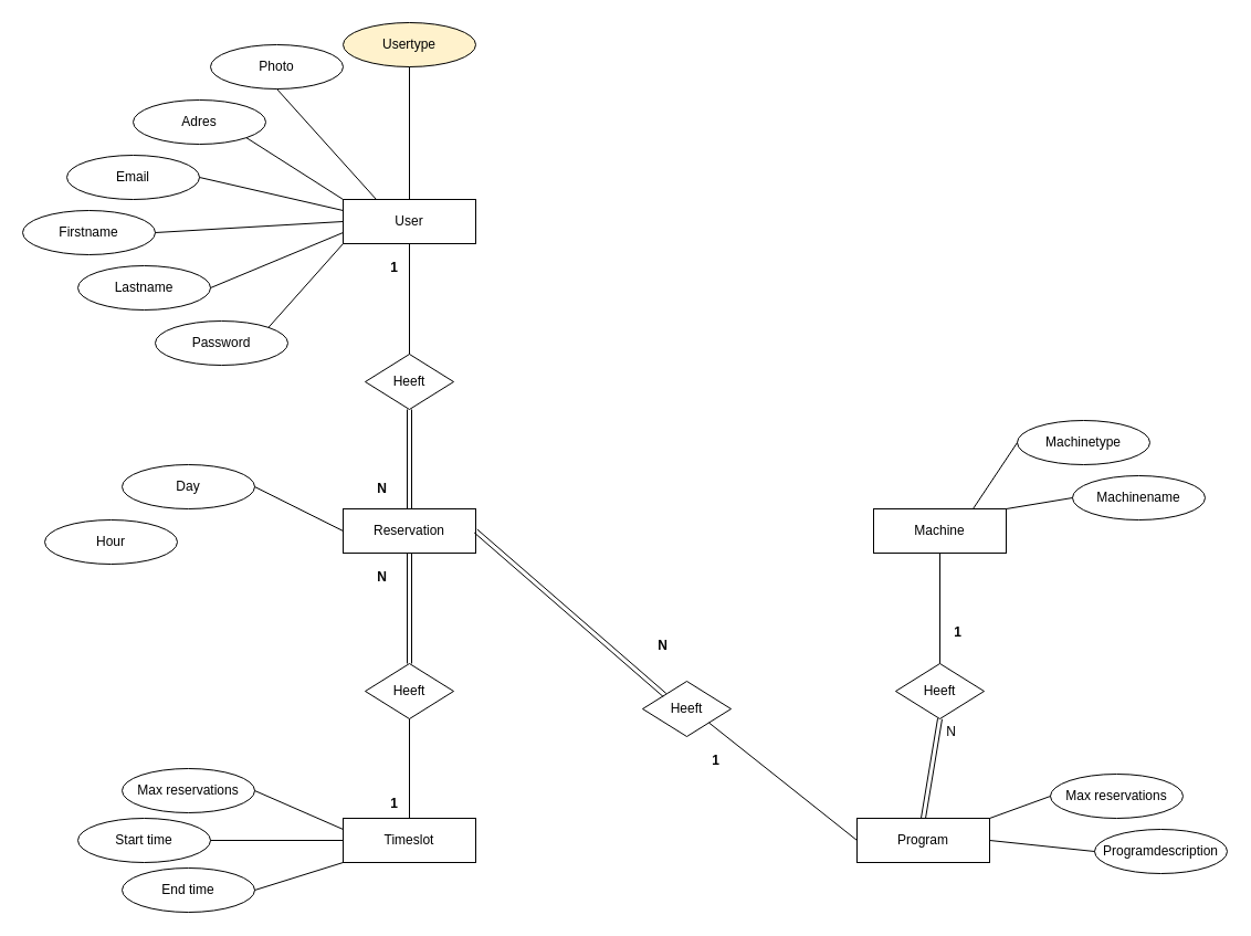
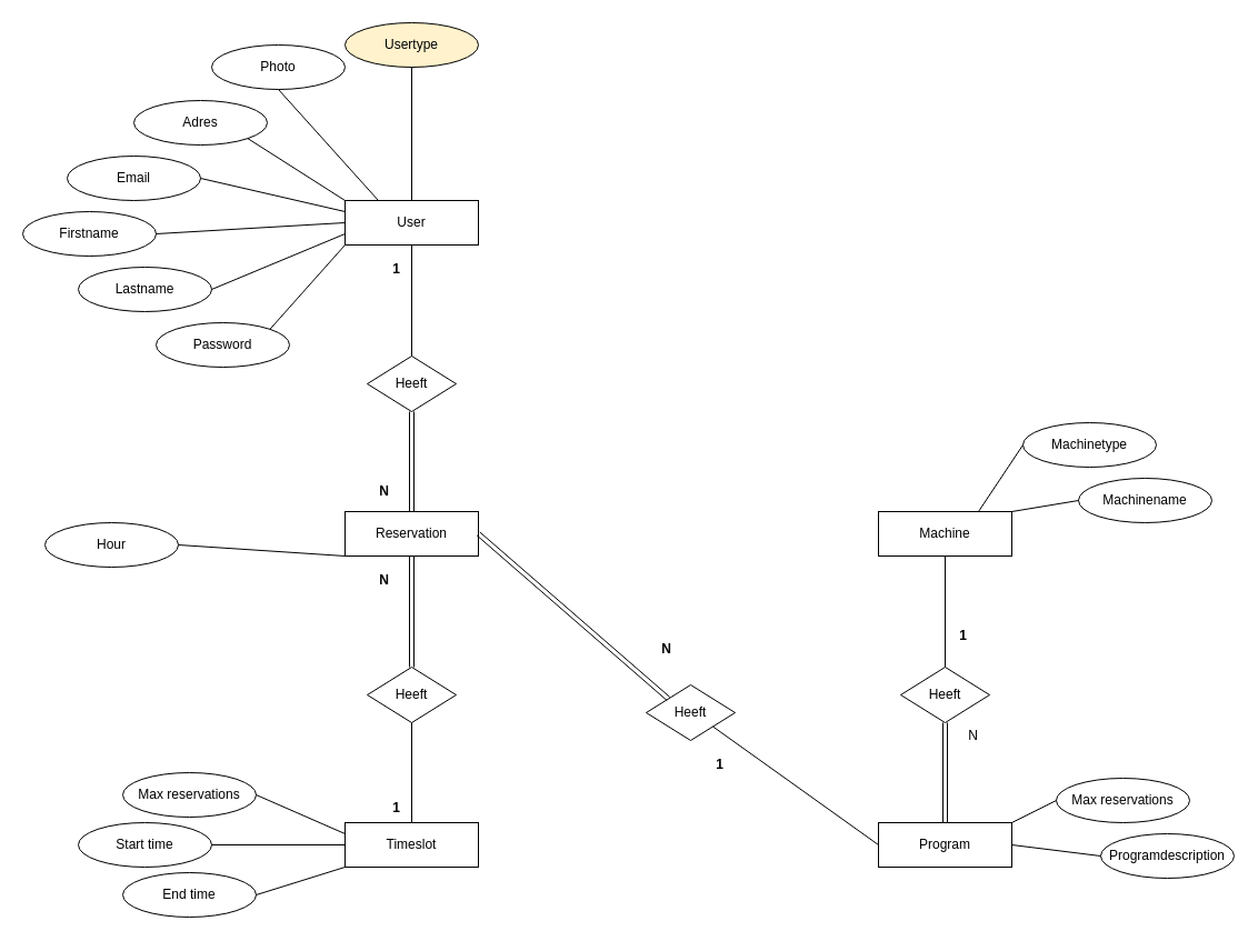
- <mxCell id="31" value="Day" style="ellipse;whiteSpace=wrap;html=1;" parent="1" vertex="1"><mxGeometry x="110" y="420" width="120" height="40" as="geometry" /></mxCell>
- <mxCell id="32" value="" style="endArrow=none;html=1;rounded=0;entryX=1;entryY=0.5;entryDx=0;entryDy=0;exitX=0;exitY=0.5;exitDx=0;exitDy=0;" parent="1" source="4" target="31" edge="1"><mxGeometry width="50" height="50" relative="1" as="geometry"><mxPoint x="320" y="480" as="sourcePoint" /><mxPoint x="240" y="450" as="targetPoint" /></mxGeometry></mxCell>
+ <mxCell id="44" value="" style="endArrow=none;html=1;rounded=0;entryX=1;entryY=0.5;entryDx=0;entryDy=0;exitX=0;exitY=1;exitDx=0;exitDy=0;" parent="1" source="4" target="43" edge="1"><mxGeometry width="50" height="50" relative="1" as="geometry"><mxPoint x="320" y="490" as="sourcePoint" /><mxPoint x="240" y="450" as="targetPoint" /></mxGeometry></mxCell>
- <mxCell id="5" value="Program" style="rounded=0;whiteSpace=wrap;html=1;" parent="1" vertex="1"><mxGeometry x="775" y="740" width="120" height="40" as="geometry" /></mxCell>
+ <mxCell id="5" value="Program" style="rounded=0;whiteSpace=wrap;html=1;" parent="1" vertex="1"><mxGeometry x="790" y="740" width="120" height="40" as="geometry" /></mxCell>
